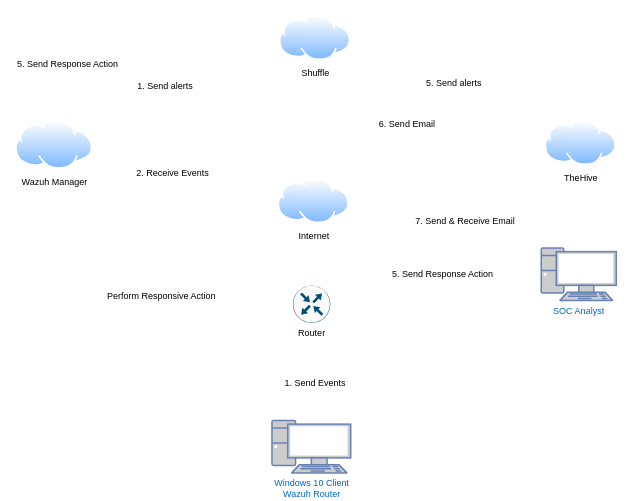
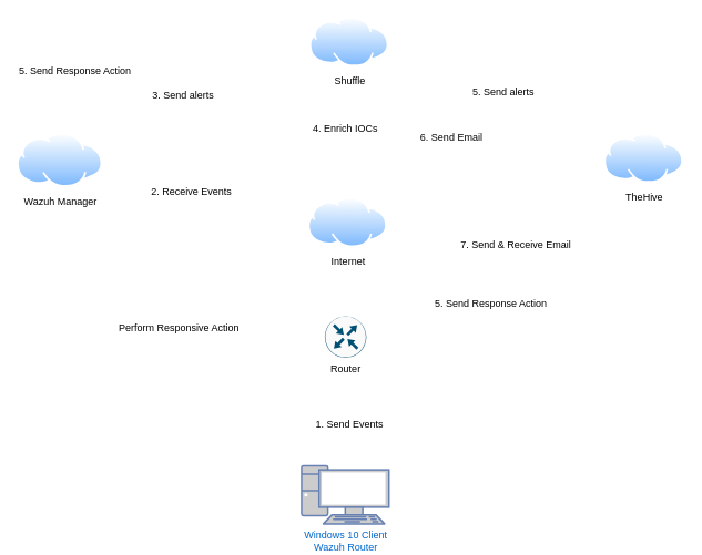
- <mxCell id="3" value="1. Send alerts" style="text;strokeColor=none;align=center;fillColor=none;html=1;verticalAlign=middle;whiteSpace=wrap;rounded=0;" vertex="1" parent="1"><mxGeometry x="180" y="100" width="80" height="30" as="geometry" /></mxCell>
+ <mxCell id="3" value="3. Send alerts" style="text;strokeColor=none;align=center;fillColor=none;html=1;verticalAlign=middle;whiteSpace=wrap;rounded=0;" vertex="1" parent="1"><mxGeometry x="180" y="100" width="80" height="30" as="geometry" /></mxCell>
+ <mxCell id="8" value="4. Enrich IOCs" style="text;strokeColor=none;align=center;fillColor=none;html=1;verticalAlign=middle;whiteSpace=wrap;rounded=0;" vertex="1" parent="1"><mxGeometry x="370" y="140" width="90" height="30" as="geometry" /></mxCell>
- <mxCell id="14" value="SOC Analyst" style="fontColor=#0066CC;verticalAlign=top;verticalLabelPosition=bottom;labelPosition=center;align=center;html=1;outlineConnect=0;fillColor=#CCCCCC;strokeColor=#6881B3;gradientColor=none;gradientDirection=north;strokeWidth=2;shape=mxgraph.networks.pc;" vertex="1" parent="1"><mxGeometry x="721.2" y="330" width="100" height="70" as="geometry" /></mxCell>
